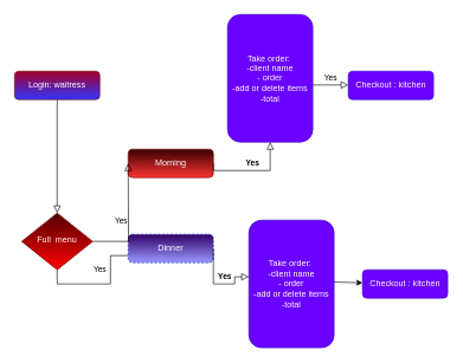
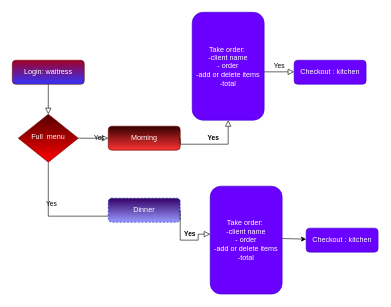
- <mxCell id="5" value="Full&amp;nbsp; menu" style="rhombus;whiteSpace=wrap;html=1;shadow=0;fontFamily=Helvetica;fontSize=12;align=center;strokeWidth=1;spacing=6;spacingTop=-4;fillColor=#520000;fontColor=#ffffff;strokeColor=#6F0000;gradientColor=#FF0000;" vertex="1" parent="1"><mxGeometry x="30" y="300" width="100" height="80" as="geometry" /></mxCell>
+ <mxCell id="5" value="Full&amp;nbsp; menu" style="rhombus;whiteSpace=wrap;html=1;shadow=0;fontFamily=Helvetica;fontSize=12;align=center;strokeWidth=1;spacing=6;spacingTop=-4;fillColor=#520000;fontColor=#ffffff;strokeColor=#6F0000;gradientColor=#FF0000;" vertex="1" parent="1"><mxGeometry x="30" y="190" width="100" height="80" as="geometry" /></mxCell>
